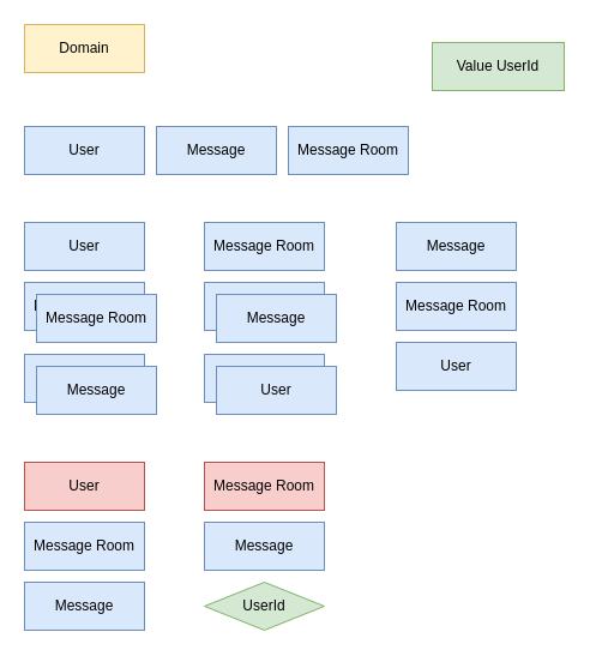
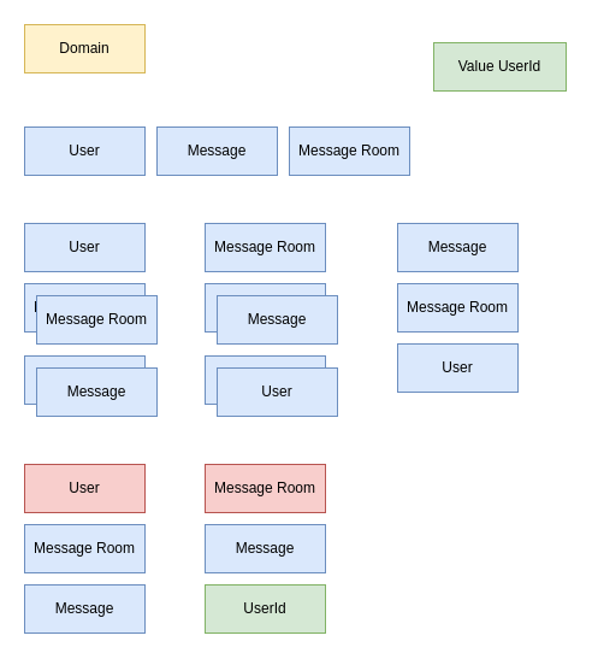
- <mxCell id="25" value="UserId" style="rhombus;whiteSpace=wrap;html=1;fillColor=#d5e8d4;strokeColor=#82b366;" parent="1" vertex="1"><mxGeometry x="170" y="485" width="100" height="40" as="geometry" /></mxCell>
+ <mxCell id="25" value="UserId" style="rounded=0;whiteSpace=wrap;html=1;fillColor=#d5e8d4;strokeColor=#82b366;" parent="1" vertex="1"><mxGeometry x="170" y="485" width="100" height="40" as="geometry" /></mxCell>
